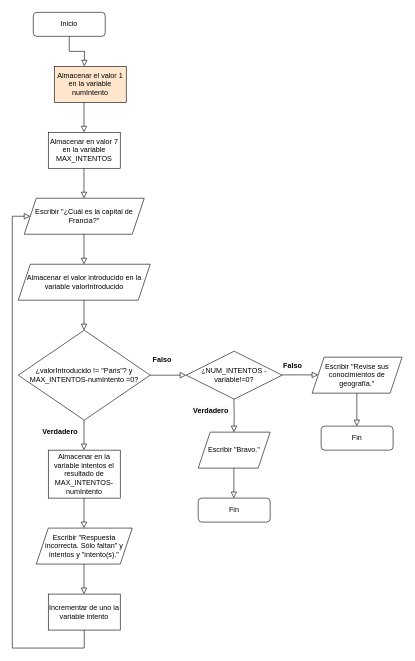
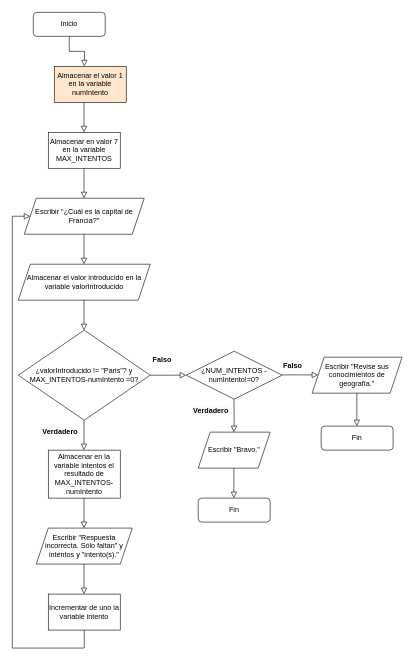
- <mxCell id="17" value="¿NUM_INTENTOS - variable!=0?" style="rhombus;whiteSpace=wrap;html=1;" vertex="1" parent="1"><mxGeometry x="310" y="585" width="160" height="80" as="geometry" /></mxCell>
+ <mxCell id="17" value="¿NUM_INTENTOS - numIntento!=0?" style="rhombus;whiteSpace=wrap;html=1;" vertex="1" parent="1"><mxGeometry x="310" y="585" width="160" height="80" as="geometry" /></mxCell>
